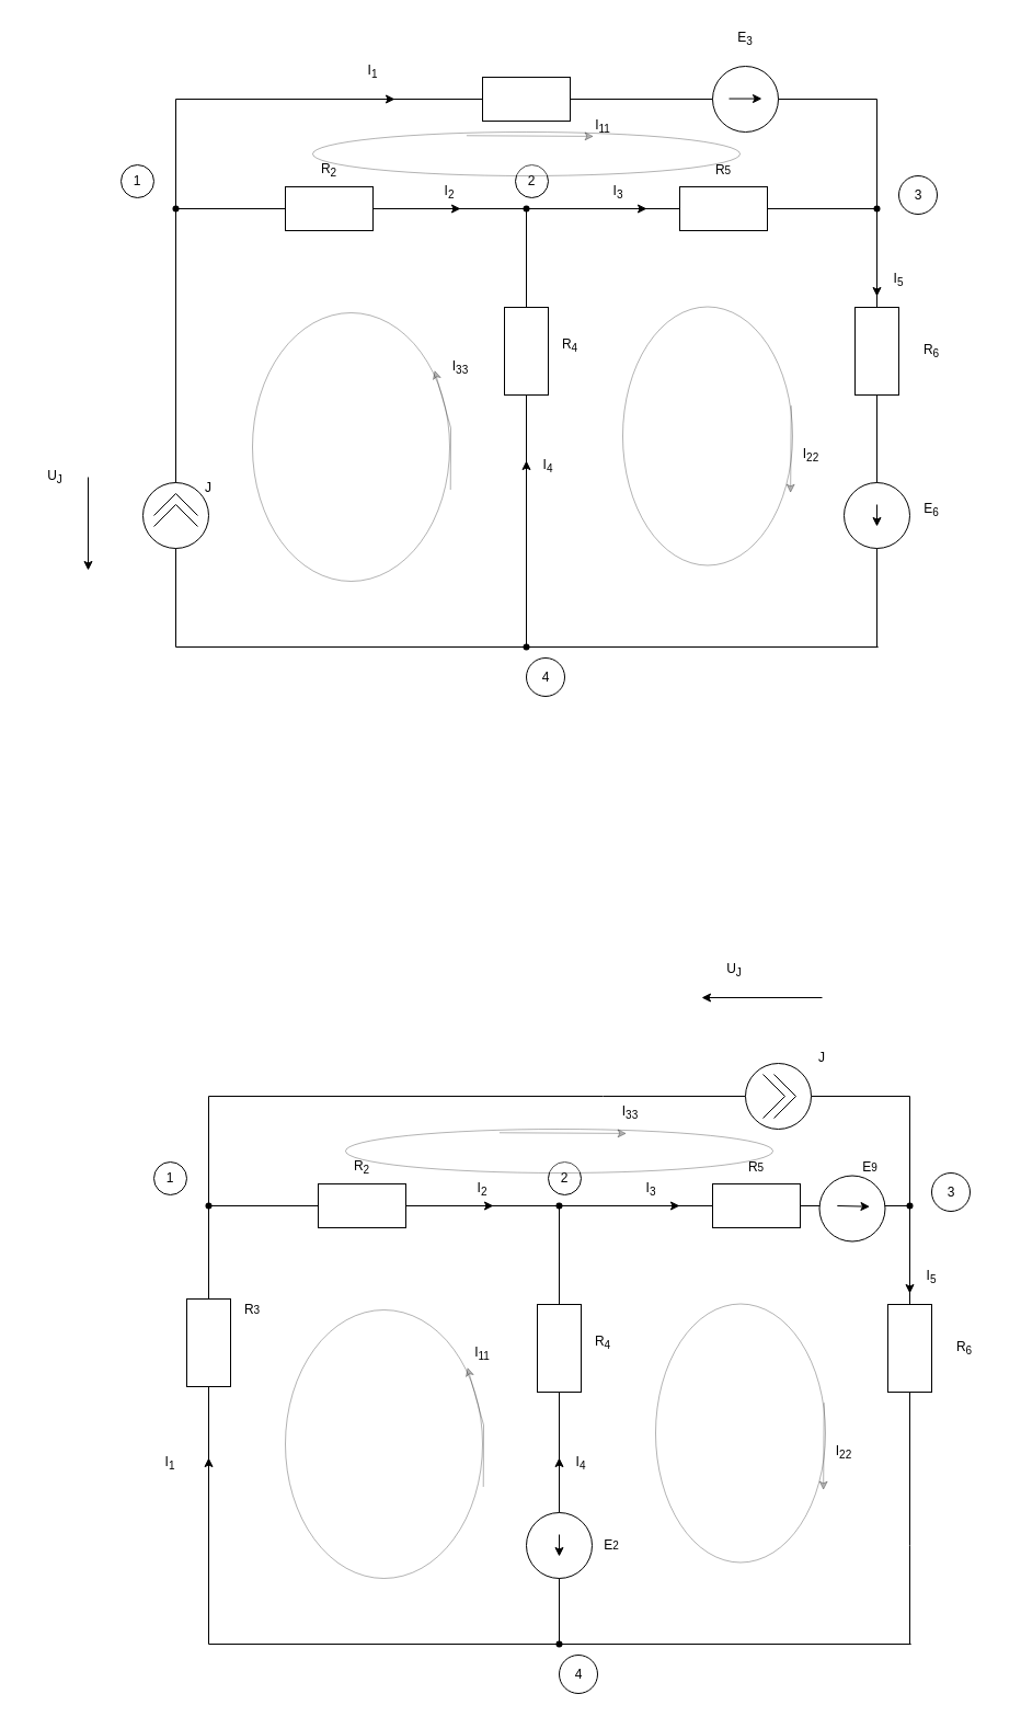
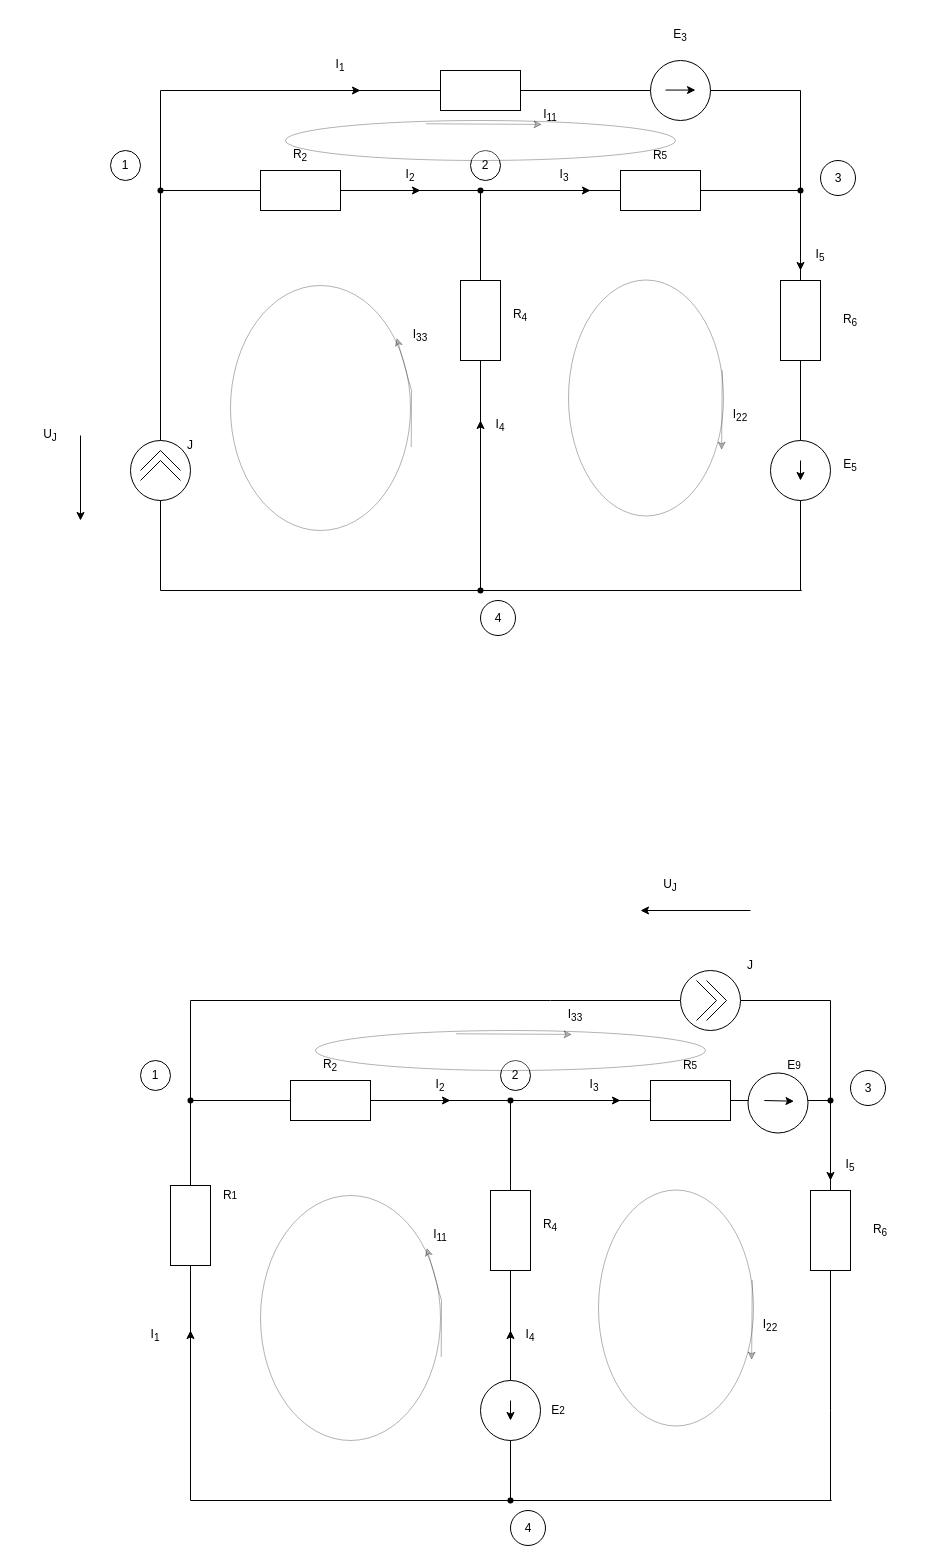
- <mxCell id="49" value="E&lt;sub&gt;6&lt;/sub&gt;" style="text;html=1;align=center;verticalAlign=middle;whiteSpace=wrap;rounded=0;" parent="1" vertex="1"><mxGeometry x="820" y="450" width="60" height="30" as="geometry" /></mxCell>
+ <mxCell id="49" value="E&lt;sub&gt;5&lt;/sub&gt;" style="text;html=1;align=center;verticalAlign=middle;whiteSpace=wrap;rounded=0;" parent="1" vertex="1"><mxGeometry x="820" y="450" width="60" height="30" as="geometry" /></mxCell>
- <mxCell id="151" value="R&lt;span style=&quot;font-size: 10px;&quot;&gt;3&lt;/span&gt;" style="text;html=1;align=center;verticalAlign=middle;whiteSpace=wrap;rounded=0;" parent="1" vertex="1"><mxGeometry x="200" y="1180" width="60" height="30" as="geometry" /></mxCell>
+ <mxCell id="151" value="R&lt;span style=&quot;font-size: 10px;&quot;&gt;1&lt;/span&gt;" style="text;html=1;align=center;verticalAlign=middle;whiteSpace=wrap;rounded=0;" parent="1" vertex="1"><mxGeometry x="200" y="1180" width="60" height="30" as="geometry" /></mxCell>
